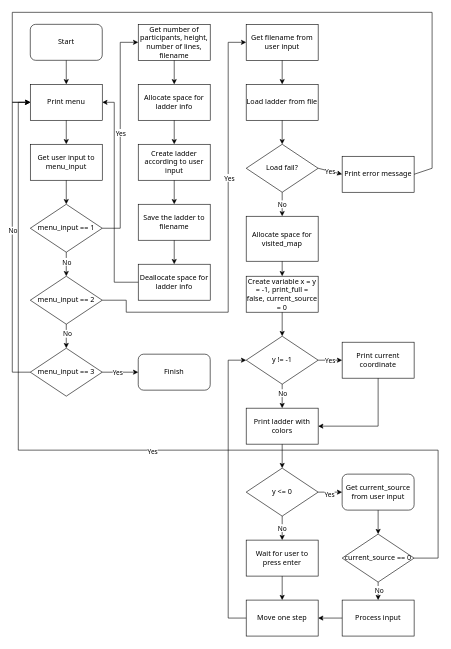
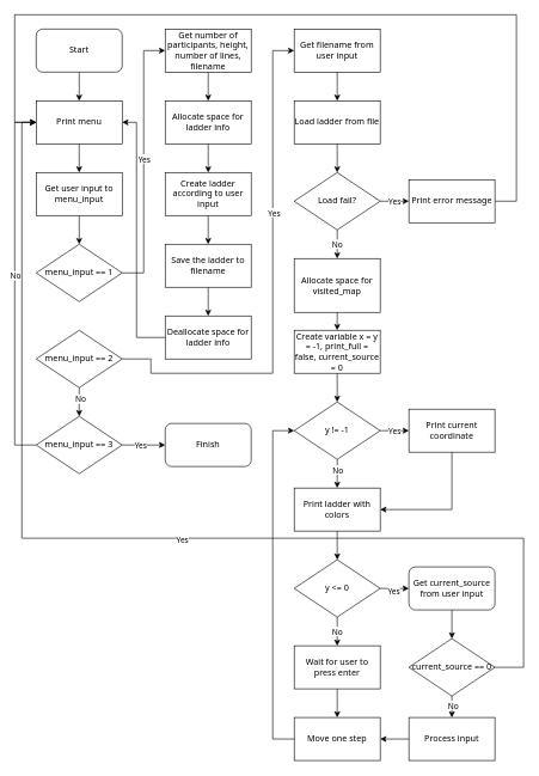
- <mxCell id="16" value="Print error message" style="rounded=0;whiteSpace=wrap;html=1;fontFamily=Noto Sans;" vertex="1" parent="1"><mxGeometry x="570" y="260" width="120" height="60" as="geometry" /></mxCell>
+ <mxCell id="16" value="Print error message" style="rounded=0;whiteSpace=wrap;html=1;fontFamily=Noto Sans;" vertex="1" parent="1"><mxGeometry x="570" y="250" width="120" height="60" as="geometry" /></mxCell>
- <mxCell id="30" value="" style="endArrow=classic;html=1;rounded=0;fontFamily=Noto Sans;exitX=0.5;exitY=1;exitDx=0;exitDy=0;entryX=0.5;entryY=0;entryDx=0;entryDy=0;" edge="1" parent="1" source="5" target="6"><mxGeometry width="50" height="50" relative="1" as="geometry"><mxPoint x="110" y="400" as="sourcePoint" /><mxPoint x="160" y="350" as="targetPoint" /></mxGeometry></mxCell>
- <mxCell id="31" value="No" style="edgeLabel;html=1;align=center;verticalAlign=middle;resizable=0;points=[];fontFamily=Noto Sans;" vertex="1" connectable="0" parent="30"><mxGeometry x="-0.233" relative="1" as="geometry"><mxPoint as="offset" /></mxGeometry></mxCell>
